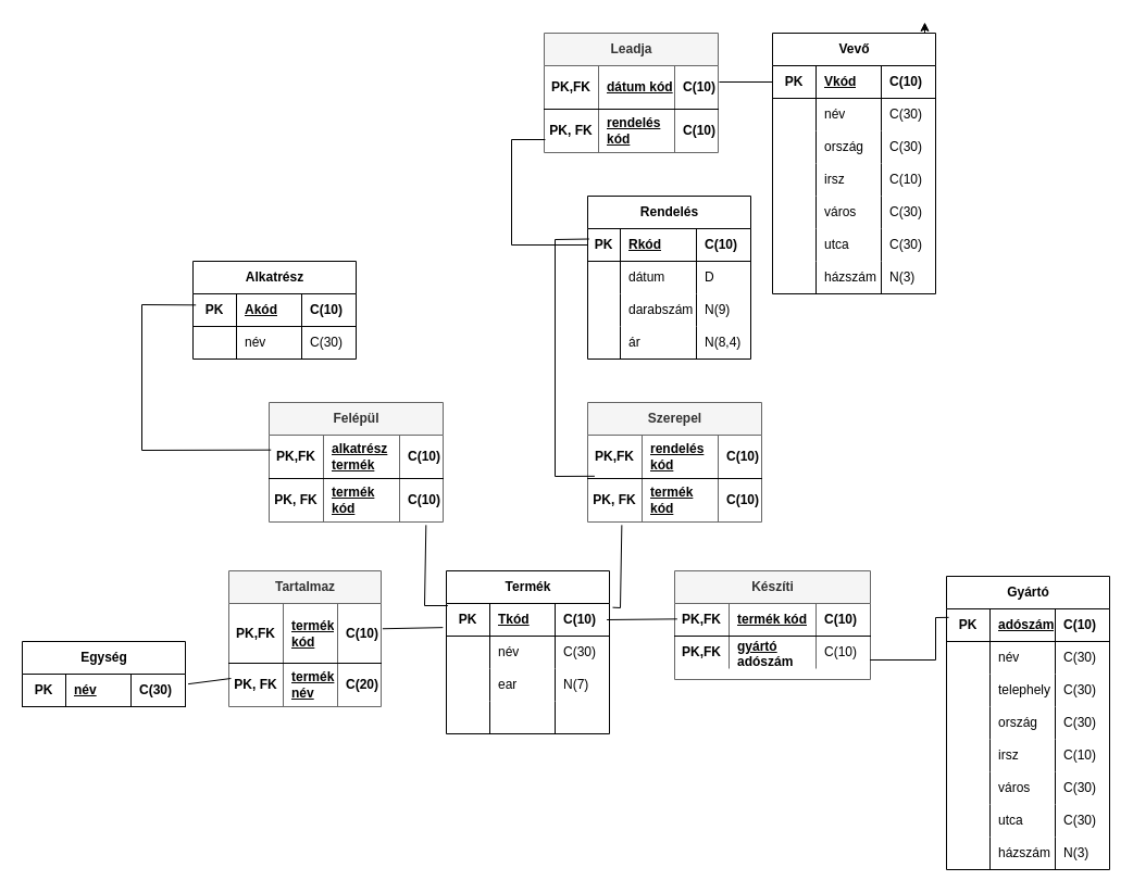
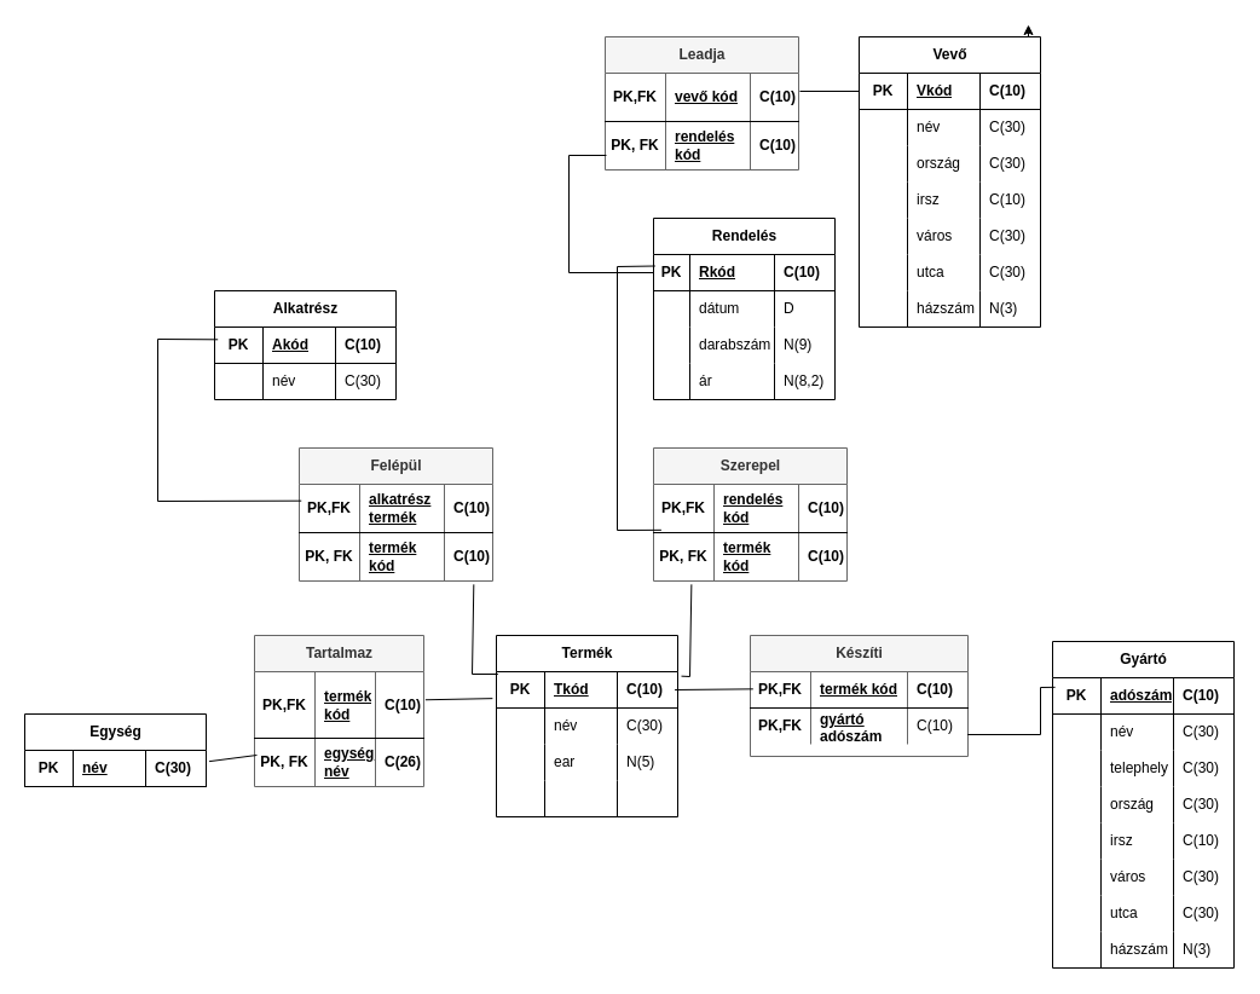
- <mxCell id="130" value="&lt;b&gt;&lt;span&gt;&lt;u&gt;dátum kód&lt;/u&gt;&lt;/span&gt;&lt;/b&gt;" style="shape=partialRectangle;connectable=0;fillColor=none;top=0;left=0;bottom=0;right=0;align=left;spacingLeft=6;fontStyle=1;overflow=hidden;whiteSpace=wrap;html=1;" vertex="1" parent="128"><mxGeometry x="50.0" width="70.0" height="40" as="geometry"><mxRectangle width="70.0" height="40" as="alternateBounds" /></mxGeometry></mxCell>
+ <mxCell id="130" value="&lt;b&gt;&lt;span&gt;&lt;u&gt;vevő kód&lt;/u&gt;&lt;/span&gt;&lt;/b&gt;" style="shape=partialRectangle;connectable=0;fillColor=none;top=0;left=0;bottom=0;right=0;align=left;spacingLeft=6;fontStyle=1;overflow=hidden;whiteSpace=wrap;html=1;" vertex="1" parent="128"><mxGeometry x="50.0" width="70.0" height="40" as="geometry"><mxRectangle width="70.0" height="40" as="alternateBounds" /></mxGeometry></mxCell>
- <mxCell id="121" value="N(8,4)" style="shape=partialRectangle;connectable=0;fillColor=none;top=0;left=0;bottom=0;right=0;align=left;spacingLeft=6;overflow=hidden;whiteSpace=wrap;html=1;fontStyle=0" vertex="1" parent="118"><mxGeometry x="100" width="50" height="30" as="geometry"><mxRectangle width="50" height="30" as="alternateBounds" /></mxGeometry></mxCell>
+ <mxCell id="121" value="N(8,2)" style="shape=partialRectangle;connectable=0;fillColor=none;top=0;left=0;bottom=0;right=0;align=left;spacingLeft=6;overflow=hidden;whiteSpace=wrap;html=1;fontStyle=0" vertex="1" parent="118"><mxGeometry x="100" width="50" height="30" as="geometry"><mxRectangle width="50" height="30" as="alternateBounds" /></mxGeometry></mxCell>
- <mxCell id="73" value="&lt;b&gt;&lt;span&gt;&lt;u&gt;termék név&lt;/u&gt;&lt;/span&gt;&lt;/b&gt;" style="shape=partialRectangle;connectable=0;fillColor=none;top=0;left=0;bottom=0;right=0;align=left;spacingLeft=6;overflow=hidden;whiteSpace=wrap;html=1;fontStyle=0" vertex="1" parent="71"><mxGeometry x="50.0" width="50.0" height="40" as="geometry"><mxRectangle width="50.0" height="40" as="alternateBounds" /></mxGeometry></mxCell>
+ <mxCell id="73" value="&lt;b&gt;&lt;span&gt;&lt;u&gt;egység név&lt;/u&gt;&lt;/span&gt;&lt;/b&gt;" style="shape=partialRectangle;connectable=0;fillColor=none;top=0;left=0;bottom=0;right=0;align=left;spacingLeft=6;overflow=hidden;whiteSpace=wrap;html=1;fontStyle=0" vertex="1" parent="71"><mxGeometry x="50.0" width="50.0" height="40" as="geometry"><mxRectangle width="50.0" height="40" as="alternateBounds" /></mxGeometry></mxCell>
- <mxCell id="74" value="&lt;b&gt;C(20)&lt;/b&gt;" style="shape=partialRectangle;connectable=0;fillColor=none;top=0;left=0;bottom=0;right=0;align=left;spacingLeft=6;overflow=hidden;whiteSpace=wrap;html=1;fontStyle=0" vertex="1" parent="71"><mxGeometry x="100" width="40" height="40" as="geometry"><mxRectangle width="40" height="40" as="alternateBounds" /></mxGeometry></mxCell>
+ <mxCell id="74" value="&lt;b&gt;C(26)&lt;/b&gt;" style="shape=partialRectangle;connectable=0;fillColor=none;top=0;left=0;bottom=0;right=0;align=left;spacingLeft=6;overflow=hidden;whiteSpace=wrap;html=1;fontStyle=0" vertex="1" parent="71"><mxGeometry x="100" width="40" height="40" as="geometry"><mxRectangle width="40" height="40" as="alternateBounds" /></mxGeometry></mxCell>
- <mxCell id="14" value="N(7)" style="shape=partialRectangle;connectable=0;fillColor=none;top=0;left=0;bottom=0;right=0;align=left;spacingLeft=6;overflow=hidden;whiteSpace=wrap;html=1;fontStyle=0" vertex="1" parent="11"><mxGeometry x="100" width="50" height="30" as="geometry"><mxRectangle width="50" height="30" as="alternateBounds" /></mxGeometry></mxCell>
+ <mxCell id="14" value="N(5)" style="shape=partialRectangle;connectable=0;fillColor=none;top=0;left=0;bottom=0;right=0;align=left;spacingLeft=6;overflow=hidden;whiteSpace=wrap;html=1;fontStyle=0" vertex="1" parent="11"><mxGeometry x="100" width="50" height="30" as="geometry"><mxRectangle width="50" height="30" as="alternateBounds" /></mxGeometry></mxCell>
